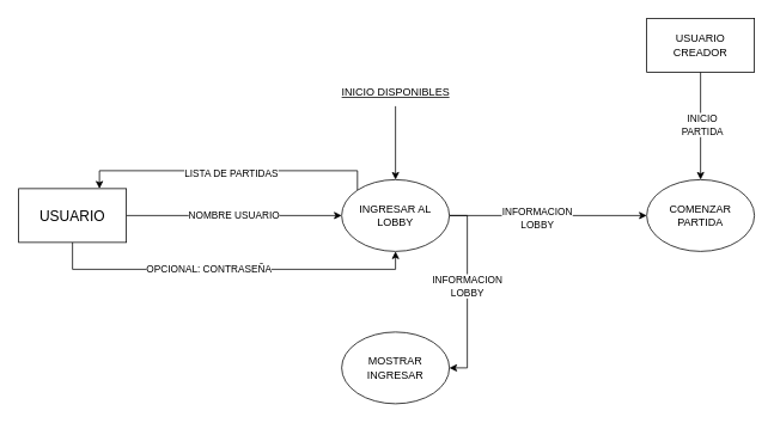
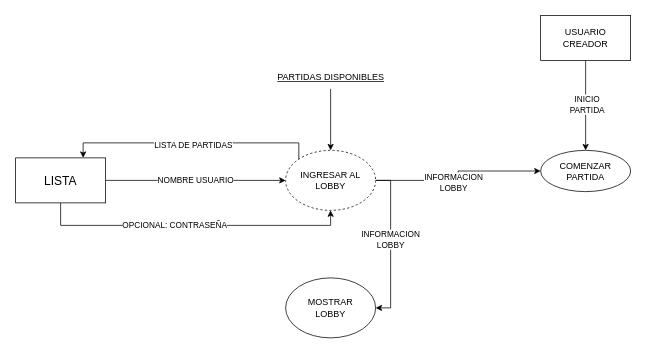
- <mxCell id="15" value="&lt;u&gt;INICIO DISPONIBLES&lt;br&gt;&lt;/u&gt;" style="text;html=1;align=center;verticalAlign=middle;resizable=0;points=[];autosize=1;strokeColor=none;fillColor=none;" vertex="1" parent="1"><mxGeometry x="360" y="88" width="160" height="30" as="geometry" /></mxCell>
+ <mxCell id="15" value="&lt;u&gt;PARTIDAS DISPONIBLES&lt;br&gt;&lt;/u&gt;" style="text;html=1;align=center;verticalAlign=middle;resizable=0;points=[];autosize=1;strokeColor=none;fillColor=none;" vertex="1" parent="1"><mxGeometry x="360" y="88" width="160" height="30" as="geometry" /></mxCell>
- <mxCell id="6" value="&lt;font size=&quot;3&quot;&gt;USUARIO&lt;/font&gt;" style="rounded=0;whiteSpace=wrap;html=1;" vertex="1" parent="1"><mxGeometry x="20" y="210" width="120" height="60" as="geometry" /></mxCell>
+ <mxCell id="6" value="&lt;font size=&quot;3&quot;&gt;LISTA&lt;/font&gt;" style="rounded=0;whiteSpace=wrap;html=1;" vertex="1" parent="1"><mxGeometry x="20" y="210" width="120" height="60" as="geometry" /></mxCell>
- <mxCell id="13" value="&lt;div&gt;INGRESAR AL&lt;/div&gt;&lt;div&gt;LOBBY&lt;br&gt;&lt;/div&gt;" style="ellipse;whiteSpace=wrap;html=1;" vertex="1" parent="1"><mxGeometry x="380" y="200" width="120" height="80" as="geometry" /></mxCell>
+ <mxCell id="13" value="&lt;div&gt;INGRESAR AL&lt;/div&gt;&lt;div&gt;LOBBY&lt;br&gt;&lt;/div&gt;" style="ellipse;whiteSpace=wrap;html=1;dashed=1;" vertex="1" parent="1"><mxGeometry x="380" y="200" width="120" height="80" as="geometry" /></mxCell>
- <mxCell id="17" value="&lt;div&gt;COMENZAR&lt;/div&gt;&lt;div&gt;PARTIDA&lt;br&gt;&lt;/div&gt;" style="ellipse;whiteSpace=wrap;html=1;" vertex="1" parent="1"><mxGeometry x="720" y="200" width="120" height="80" as="geometry" /></mxCell>
+ <mxCell id="17" value="&lt;div&gt;COMENZAR&lt;/div&gt;&lt;div&gt;PARTIDA&lt;br&gt;&lt;/div&gt;" style="ellipse;whiteSpace=wrap;html=1;" vertex="1" parent="1"><mxGeometry x="720" y="200" width="120" height="55" as="geometry" /></mxCell>
- <mxCell id="16" value="&lt;div&gt;MOSTRAR&lt;/div&gt;&lt;div&gt;INGRESAR&lt;br&gt;&lt;/div&gt;" style="ellipse;whiteSpace=wrap;html=1;" vertex="1" parent="1"><mxGeometry x="380" y="370" width="120" height="80" as="geometry" /></mxCell>
+ <mxCell id="16" value="&lt;div&gt;MOSTRAR&lt;/div&gt;&lt;div&gt;LOBBY&lt;br&gt;&lt;/div&gt;" style="ellipse;whiteSpace=wrap;html=1;" vertex="1" parent="1"><mxGeometry x="380" y="370" width="120" height="80" as="geometry" /></mxCell>
